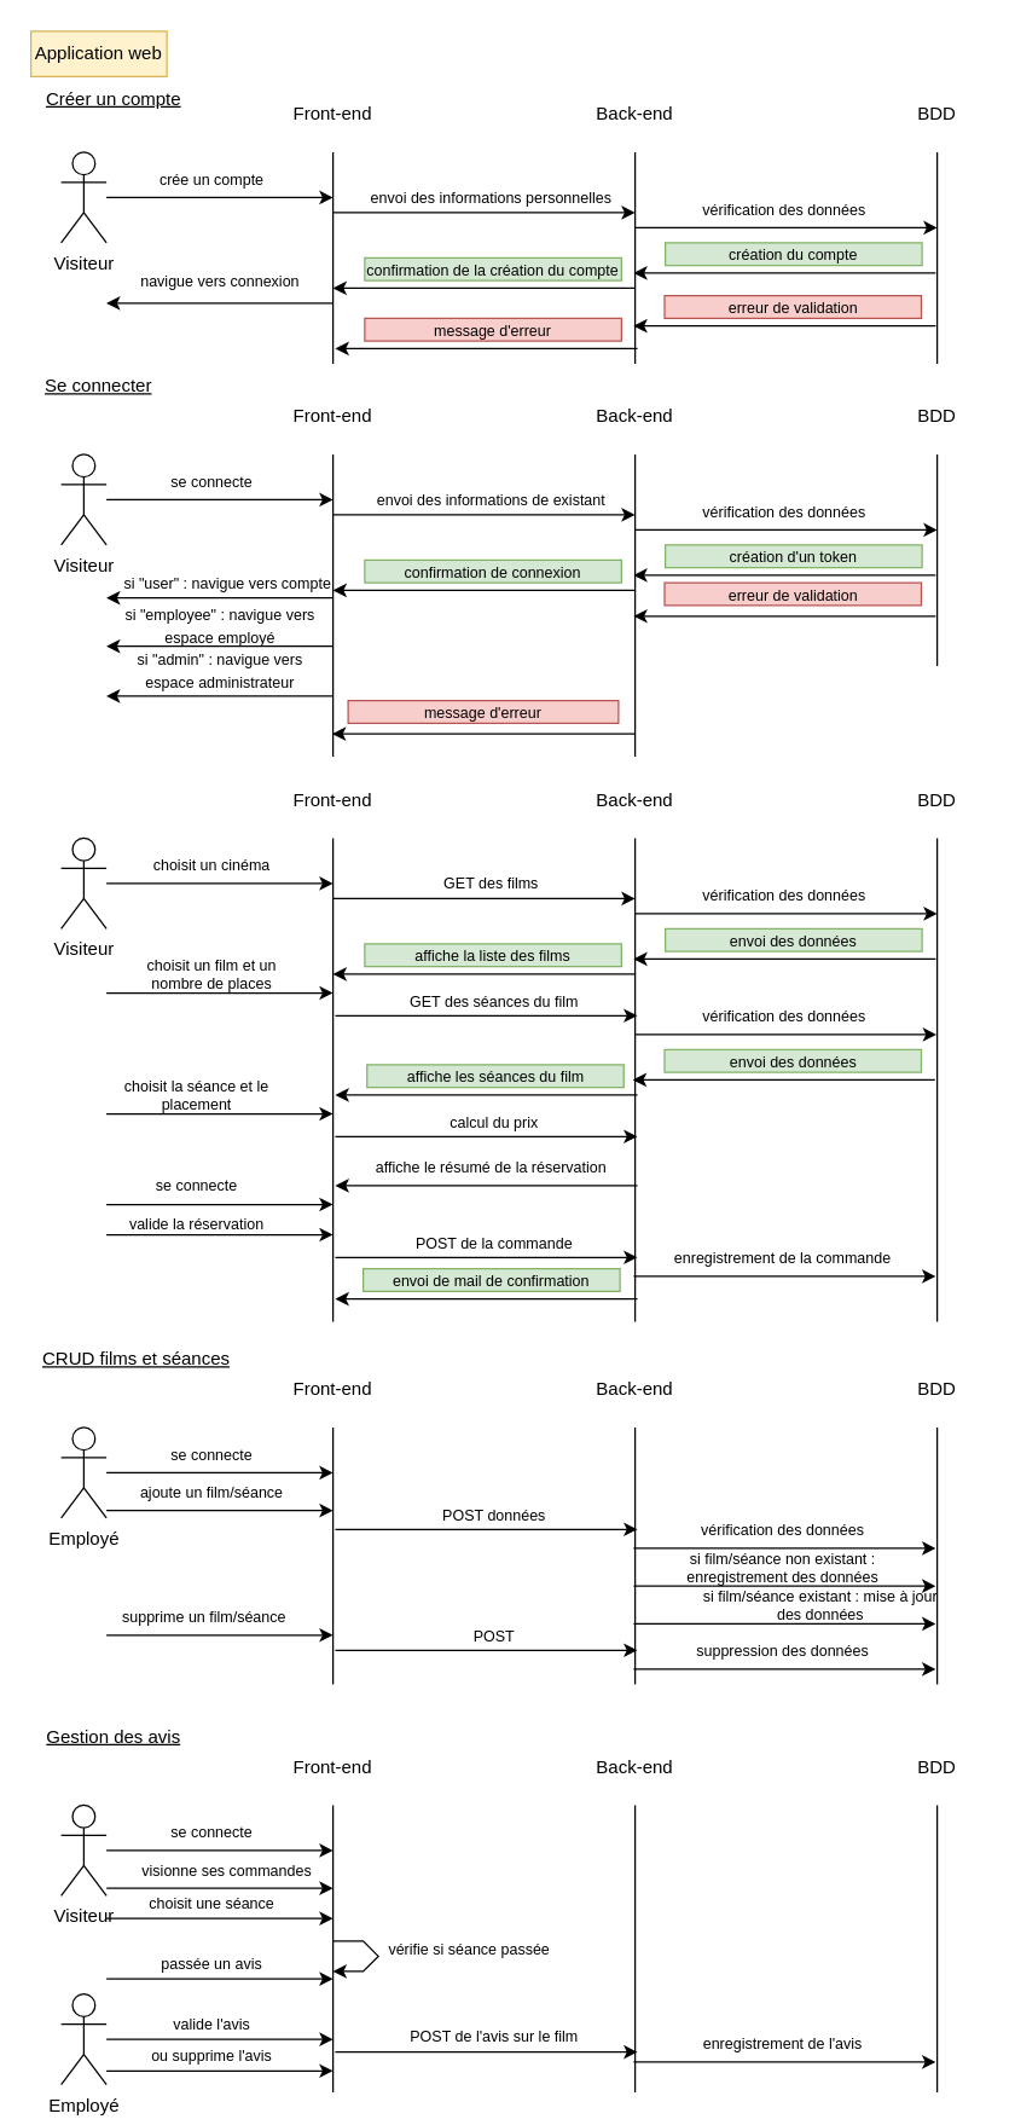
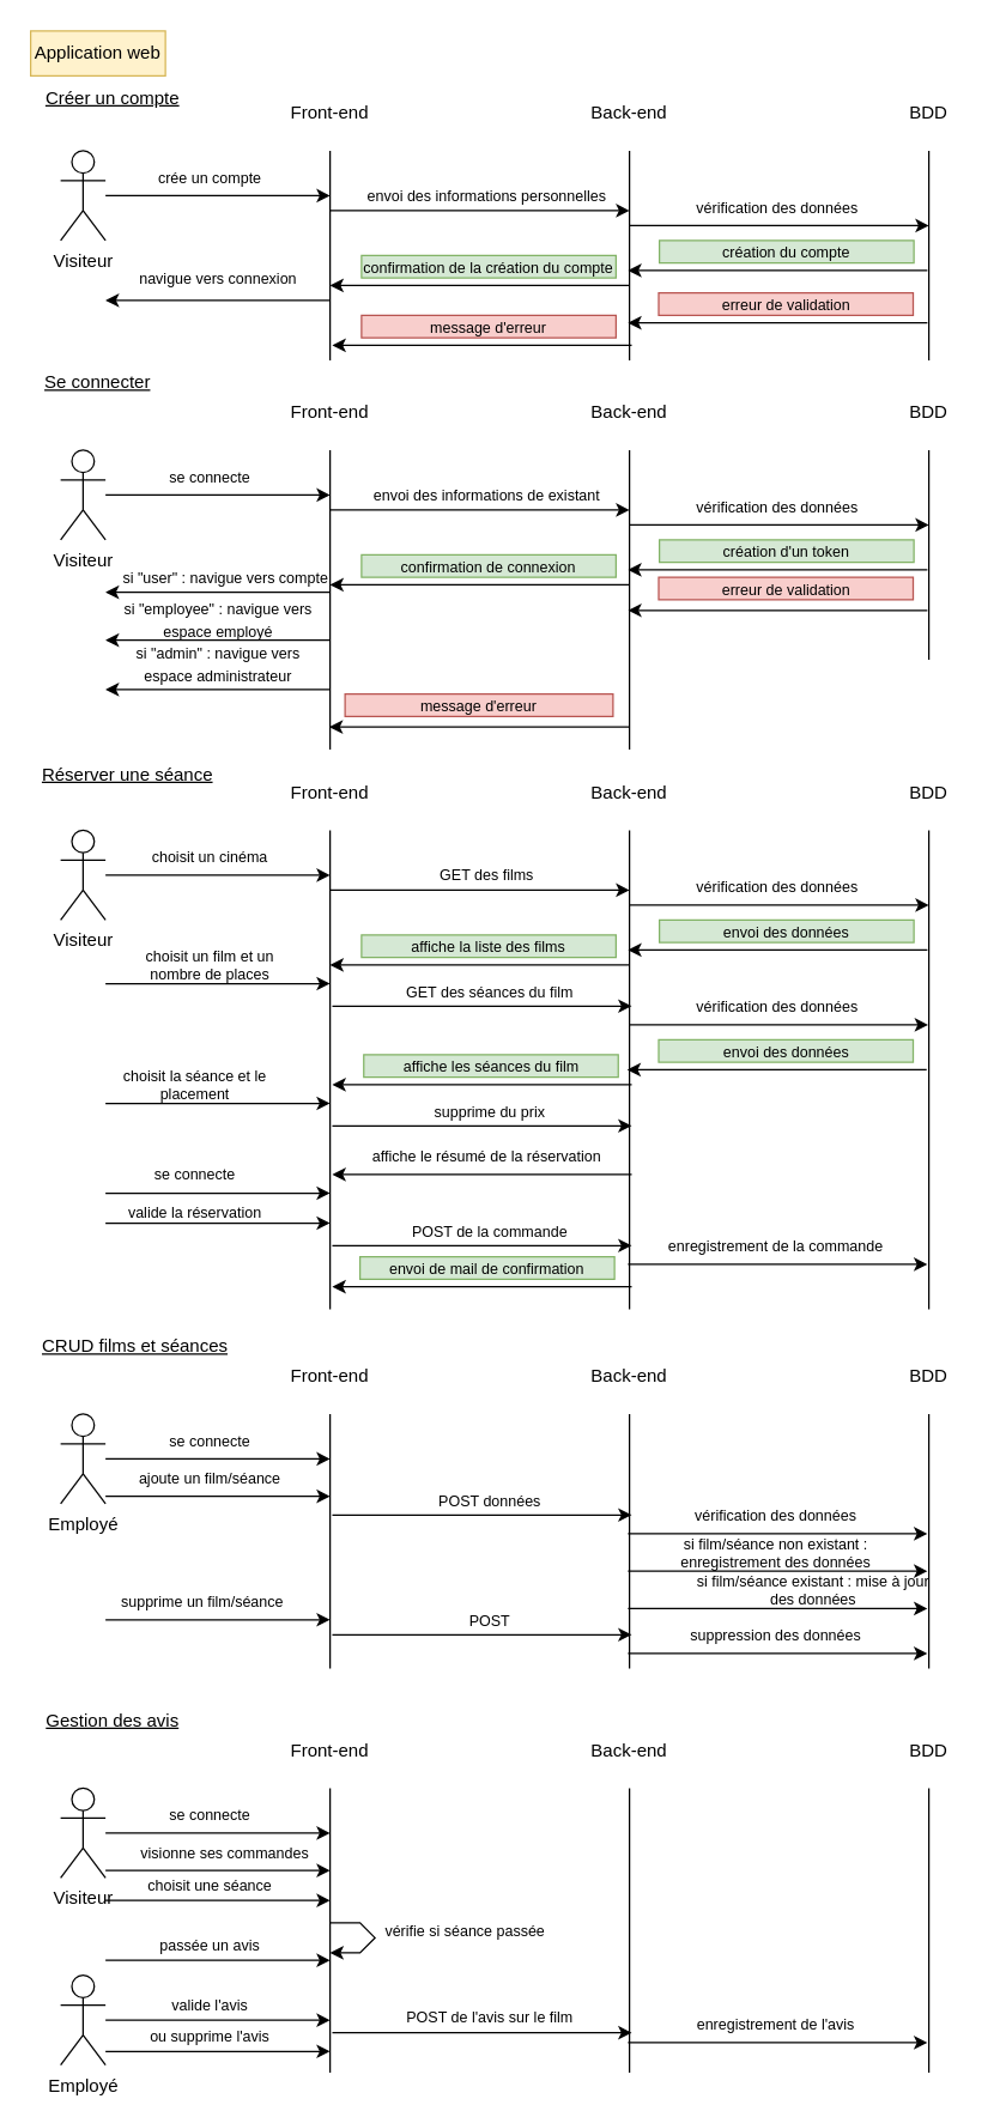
+ <mxCell id="43" value="Réserver une séance" style="text;html=1;align=center;verticalAlign=middle;whiteSpace=wrap;rounded=0;fontStyle=4" parent="1" vertex="1"><mxGeometry y="502" width="130" height="30" as="geometry" x="20" /></mxCell>
- <mxCell id="74" value="calcul du prix" style="text;html=1;align=center;verticalAlign=middle;whiteSpace=wrap;rounded=0;fontSize=10;" parent="1" vertex="1"><mxGeometry x="241.5" y="734" width="170" height="15" as="geometry" /></mxCell>
+ <mxCell id="74" value="supprime du prix" style="text;html=1;align=center;verticalAlign=middle;whiteSpace=wrap;rounded=0;fontSize=10;" parent="1" vertex="1"><mxGeometry x="241.5" y="734" width="170" height="15" as="geometry" /></mxCell>
